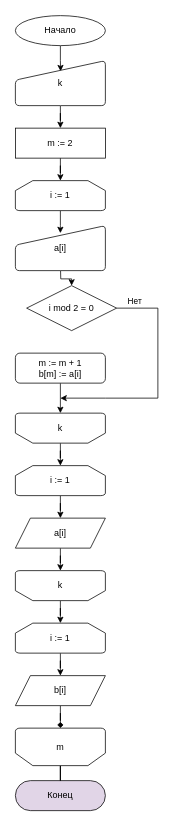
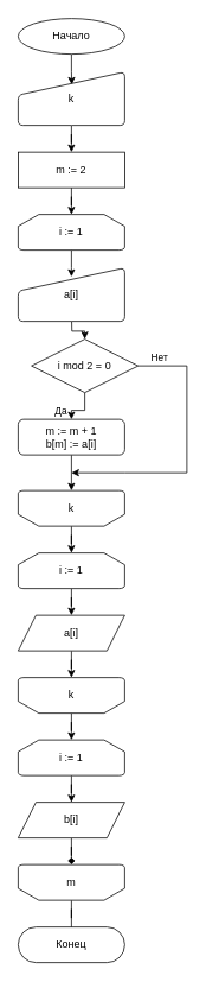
+ <mxCell id="16" style="edgeStyle=orthogonalEdgeStyle;rounded=0;orthogonalLoop=1;jettySize=auto;html=1;" parent="1" source="18" target="12" edge="1"><mxGeometry relative="1" as="geometry" /></mxCell>
+ <mxCell id="17" value="Да" style="edgeLabel;html=1;align=center;verticalAlign=middle;resizable=0;points=[];" parent="16" vertex="1" connectable="0"><mxGeometry x="0.24" relative="1" as="geometry"><mxPoint x="-20" as="offset" /></mxGeometry></mxCell>
- <mxCell id="33" value="m" style="strokeWidth=1;html=1;shape=mxgraph.flowchart.loop_limit;whiteSpace=wrap;direction=west;" parent="1" vertex="1"><mxGeometry x="20" y="970" width="120" height="50" as="geometry" /></mxCell>
+ <mxCell id="33" value="m" style="strokeWidth=1;html=1;shape=mxgraph.flowchart.loop_limit;whiteSpace=wrap;direction=west;" parent="1" vertex="1"><mxGeometry x="20" y="970" width="120" height="40" as="geometry" /></mxCell>
- <mxCell id="4" value="Конец" style="rounded=1;whiteSpace=wrap;html=1;arcSize=50;strokeWidth=1;fillColor=#e1d5e7;" parent="1" vertex="1"><mxGeometry x="20" y="1040" width="120" height="40" as="geometry" /></mxCell>
+ <mxCell id="4" value="Конец" style="rounded=1;whiteSpace=wrap;html=1;arcSize=50;strokeWidth=1;" parent="1" vertex="1"><mxGeometry x="20" y="1040" width="120" height="40" as="geometry" /></mxCell>
